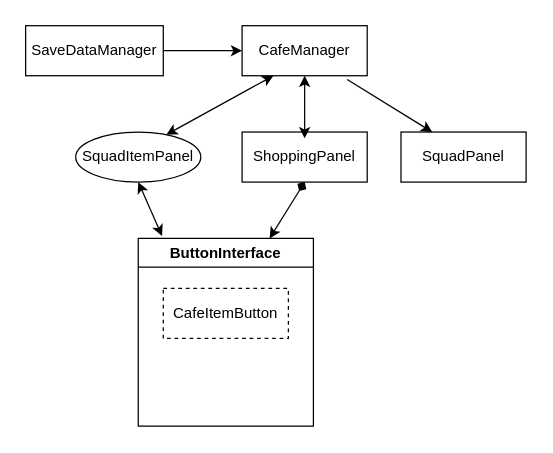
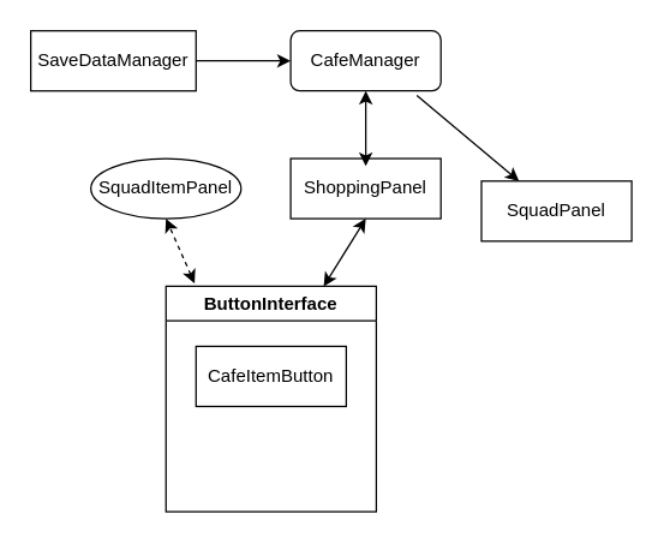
- <mxCell id="2" value="CafeManager" style="rounded=0;whiteSpace=wrap;html=1;" vertex="1" parent="1"><mxGeometry x="193" y="20" width="100" height="40" as="geometry" /></mxCell>
+ <mxCell id="2" value="CafeManager" style="whiteSpace=wrap;html=1;rounded=1;" vertex="1" parent="1"><mxGeometry x="193" y="20" width="100" height="40" as="geometry" /></mxCell>
- <mxCell id="6" value="" style="endArrow=classic;startArrow=classic;html=1;rounded=0;entryX=0.25;entryY=1;entryDx=0;entryDy=0;exitX=0.75;exitY=0;exitDx=0;exitDy=0;" edge="1" parent="1" source="5" target="2"><mxGeometry width="50" height="50" relative="1" as="geometry"><mxPoint x="250" y="160" as="sourcePoint" /><mxPoint x="300" y="110" as="targetPoint" /></mxGeometry></mxCell>
- <mxCell id="7" value="SquadPanel" style="rounded=0;whiteSpace=wrap;html=1;" vertex="1" parent="1"><mxGeometry x="320" y="105" width="100" height="40" as="geometry" /></mxCell>
+ <mxCell id="7" value="SquadPanel" style="rounded=0;whiteSpace=wrap;html=1;" vertex="1" parent="1"><mxGeometry x="320" y="120" width="100" height="40" as="geometry" /></mxCell>
- <mxCell id="11" value="" style="endArrow=diamond;startArrow=classic;html=1;rounded=0;exitX=0.75;exitY=0;exitDx=0;exitDy=0;entryX=0.5;entryY=1;entryDx=0;entryDy=0;" edge="1" parent="1" source="9" target="3"><mxGeometry width="50" height="50" relative="1" as="geometry"><mxPoint x="250" y="160" as="sourcePoint" /><mxPoint x="300" y="110" as="targetPoint" /></mxGeometry></mxCell>
+ <mxCell id="11" value="" style="endArrow=classic;startArrow=classic;html=1;rounded=0;exitX=0.75;exitY=0;exitDx=0;exitDy=0;entryX=0.5;entryY=1;entryDx=0;entryDy=0;" edge="1" parent="1" source="9" target="3"><mxGeometry width="50" height="50" relative="1" as="geometry"><mxPoint x="250" y="160" as="sourcePoint" /><mxPoint x="300" y="110" as="targetPoint" /></mxGeometry></mxCell>
- <mxCell id="12" value="" style="endArrow=classic;startArrow=classic;html=1;rounded=0;exitX=0.136;exitY=-0.013;exitDx=0;exitDy=0;exitPerimeter=0;entryX=0.5;entryY=1;entryDx=0;entryDy=0;" edge="1" parent="1" source="9" target="5"><mxGeometry width="50" height="50" relative="1" as="geometry"><mxPoint x="250" y="160" as="sourcePoint" /><mxPoint x="300" y="110" as="targetPoint" /></mxGeometry></mxCell>
+ <mxCell id="12" value="" style="endArrow=classic;startArrow=classic;html=1;rounded=0;exitX=0.136;exitY=-0.013;exitDx=0;exitDy=0;exitPerimeter=0;entryX=0.5;entryY=1;entryDx=0;entryDy=0;dashed=1;" edge="1" parent="1" source="9" target="5"><mxGeometry width="50" height="50" relative="1" as="geometry"><mxPoint x="250" y="160" as="sourcePoint" /><mxPoint x="300" y="110" as="targetPoint" /></mxGeometry></mxCell>
- <mxCell id="10" value="CafeItemButton" style="rounded=0;whiteSpace=wrap;html=1;dashed=1;" vertex="1" parent="9"><mxGeometry x="20" y="40" width="100" height="40" as="geometry" /></mxCell>
+ <mxCell id="10" value="CafeItemButton" style="rounded=0;whiteSpace=wrap;html=1;" vertex="1" parent="9"><mxGeometry x="20" y="40" width="100" height="40" as="geometry" /></mxCell>
